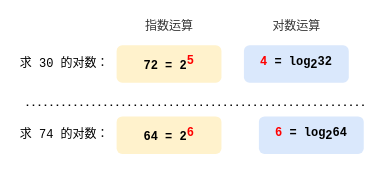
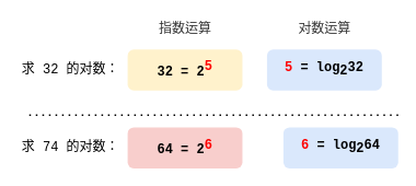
- <mxCell id="9" value="求 30 的对数：" style="text;html=1;align=center;verticalAlign=middle;resizable=0;points=[];autosize=1;fontSize=16;fontFamily=Courier New;" vertex="1" parent="1"><mxGeometry x="20" y="75" width="130" height="20" as="geometry" /></mxCell>
+ <mxCell id="9" value="求 32 的对数：" style="text;html=1;align=center;verticalAlign=middle;resizable=0;points=[];autosize=1;fontSize=16;fontFamily=Courier New;" vertex="1" parent="1"><mxGeometry x="20" y="75" width="130" height="20" as="geometry" /></mxCell>
- <mxCell id="2" value="72 = 2&lt;sup style=&quot;font-size: 16px&quot;&gt;&lt;font color=&quot;#ff0000&quot;&gt;5&lt;/font&gt;&lt;/sup&gt;" style="rounded=1;whiteSpace=wrap;html=1;fontFamily=Courier New;fontSize=16;fillColor=#fff2cc;strokeColor=none;fontStyle=1" vertex="1" parent="1"><mxGeometry x="155" y="60" width="140" height="50" as="geometry" /></mxCell>
+ <mxCell id="2" value="32 = 2&lt;sup style=&quot;font-size: 16px&quot;&gt;&lt;font color=&quot;#ff0000&quot;&gt;5&lt;/font&gt;&lt;/sup&gt;" style="rounded=1;whiteSpace=wrap;html=1;fontFamily=Courier New;fontSize=16;fillColor=#fff2cc;strokeColor=none;fontStyle=1" vertex="1" parent="1"><mxGeometry x="155" y="60" width="140" height="50" as="geometry" /></mxCell>
- <mxCell id="3" value="&lt;font color=&quot;#ff0000&quot;&gt;4&lt;/font&gt; = log&lt;sub style=&quot;font-size: 16px&quot;&gt;2&lt;/sub&gt;32" style="rounded=1;whiteSpace=wrap;html=1;fontFamily=Courier New;fontSize=16;fillColor=#dae8fc;strokeColor=none;fontStyle=1" vertex="1" parent="1"><mxGeometry x="325" y="60" width="140" height="50" as="geometry" /></mxCell>
+ <mxCell id="3" value="&lt;font color=&quot;#ff0000&quot;&gt;5&lt;/font&gt; = log&lt;sub style=&quot;font-size: 16px&quot;&gt;2&lt;/sub&gt;32" style="rounded=1;whiteSpace=wrap;html=1;fontFamily=Courier New;fontSize=16;fillColor=#dae8fc;strokeColor=none;fontStyle=1" vertex="1" parent="1"><mxGeometry x="325" y="60" width="140" height="50" as="geometry" /></mxCell>
- <mxCell id="4" value="64 = 2&lt;sup style=&quot;font-size: 16px&quot;&gt;&lt;font color=&quot;#ff0000&quot;&gt;6&lt;/font&gt;&lt;/sup&gt;" style="rounded=1;whiteSpace=wrap;html=1;fontFamily=Courier New;fontSize=16;fillColor=#fff2cc;strokeColor=none;fontStyle=1" vertex="1" parent="1"><mxGeometry x="155" y="155" width="140" height="50" as="geometry" /></mxCell>
+ <mxCell id="4" value="64 = 2&lt;sup style=&quot;font-size: 16px&quot;&gt;&lt;font color=&quot;#ff0000&quot;&gt;6&lt;/font&gt;&lt;/sup&gt;" style="rounded=1;whiteSpace=wrap;html=1;fontFamily=Courier New;fontSize=16;fillColor=#f8cecc;strokeColor=none;fontStyle=1;" vertex="1" parent="1"><mxGeometry x="155" y="155" width="140" height="50" as="geometry" /></mxCell>
